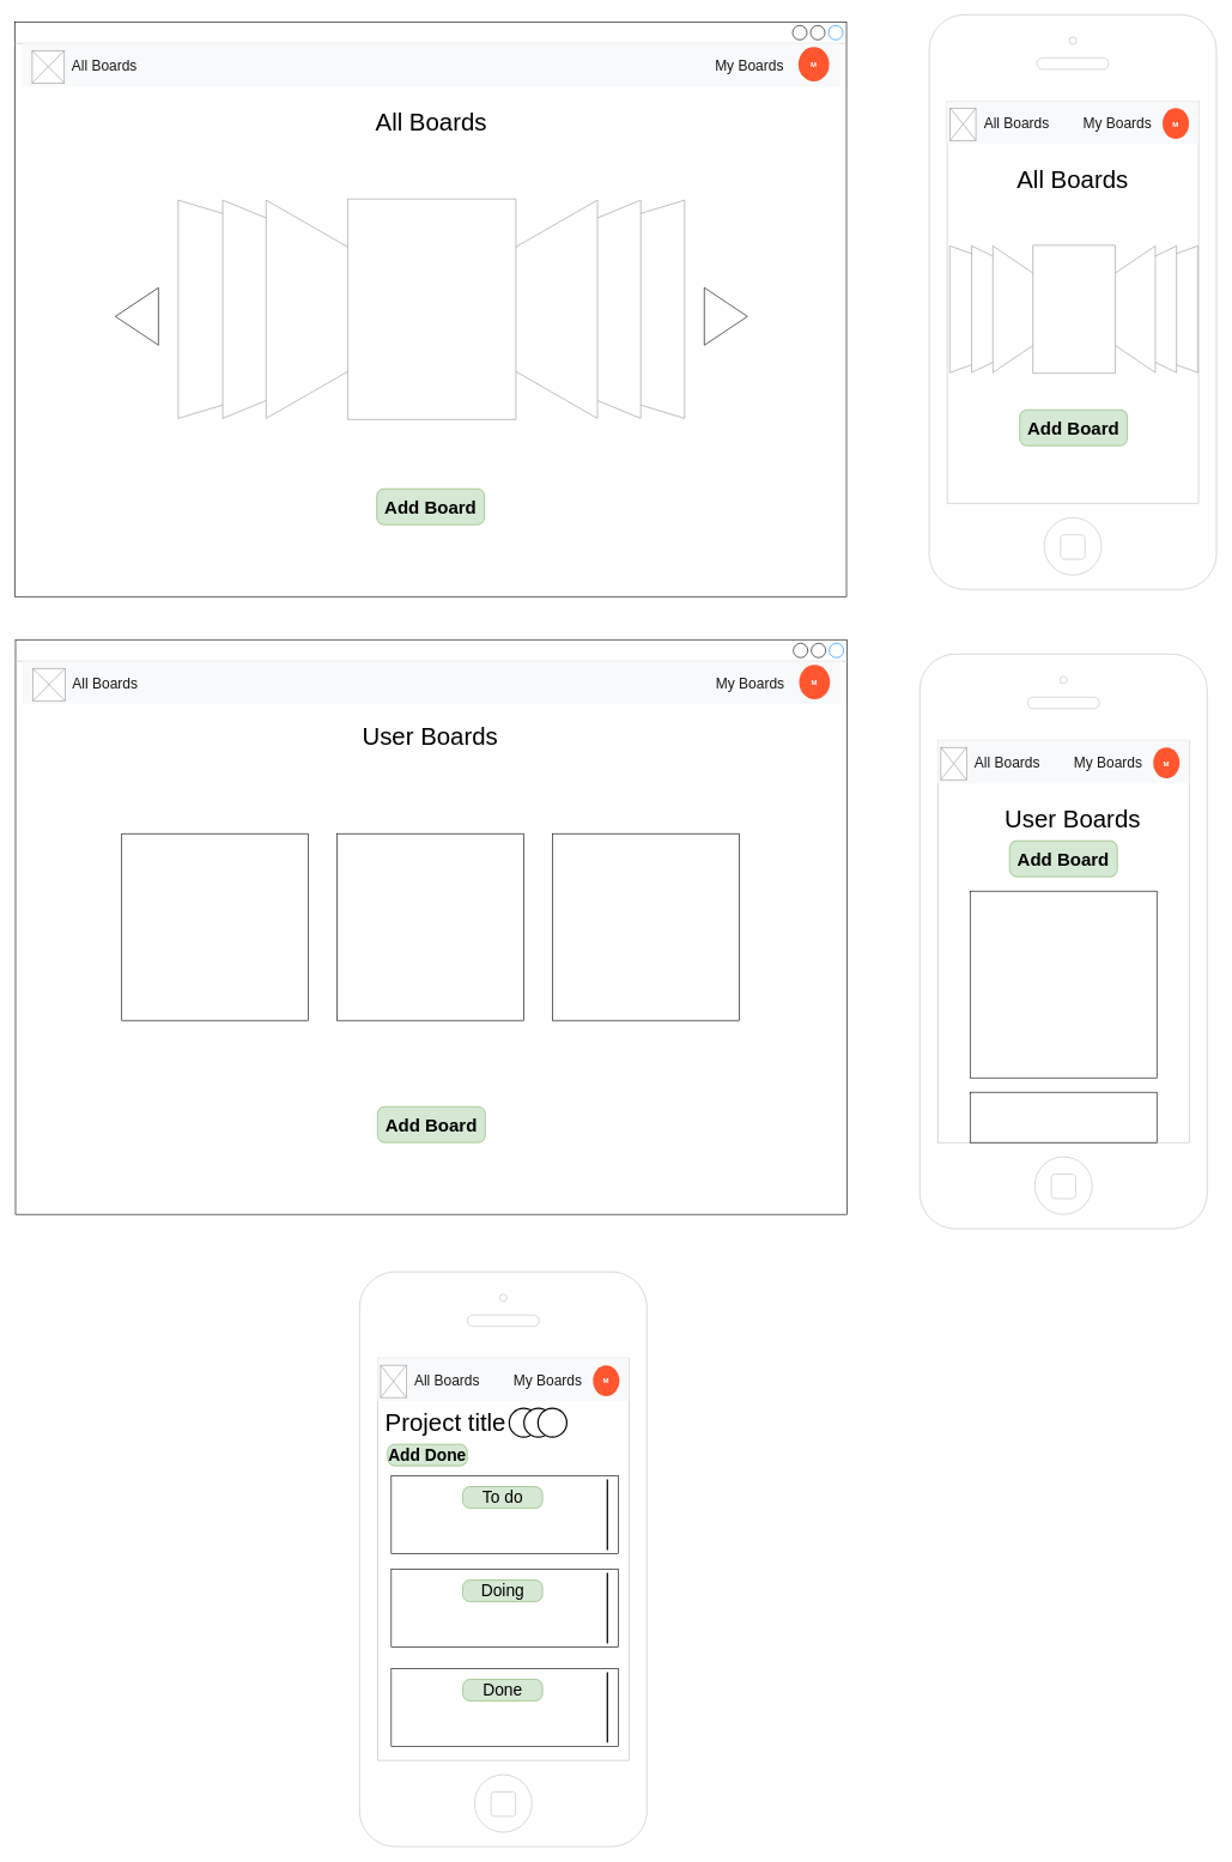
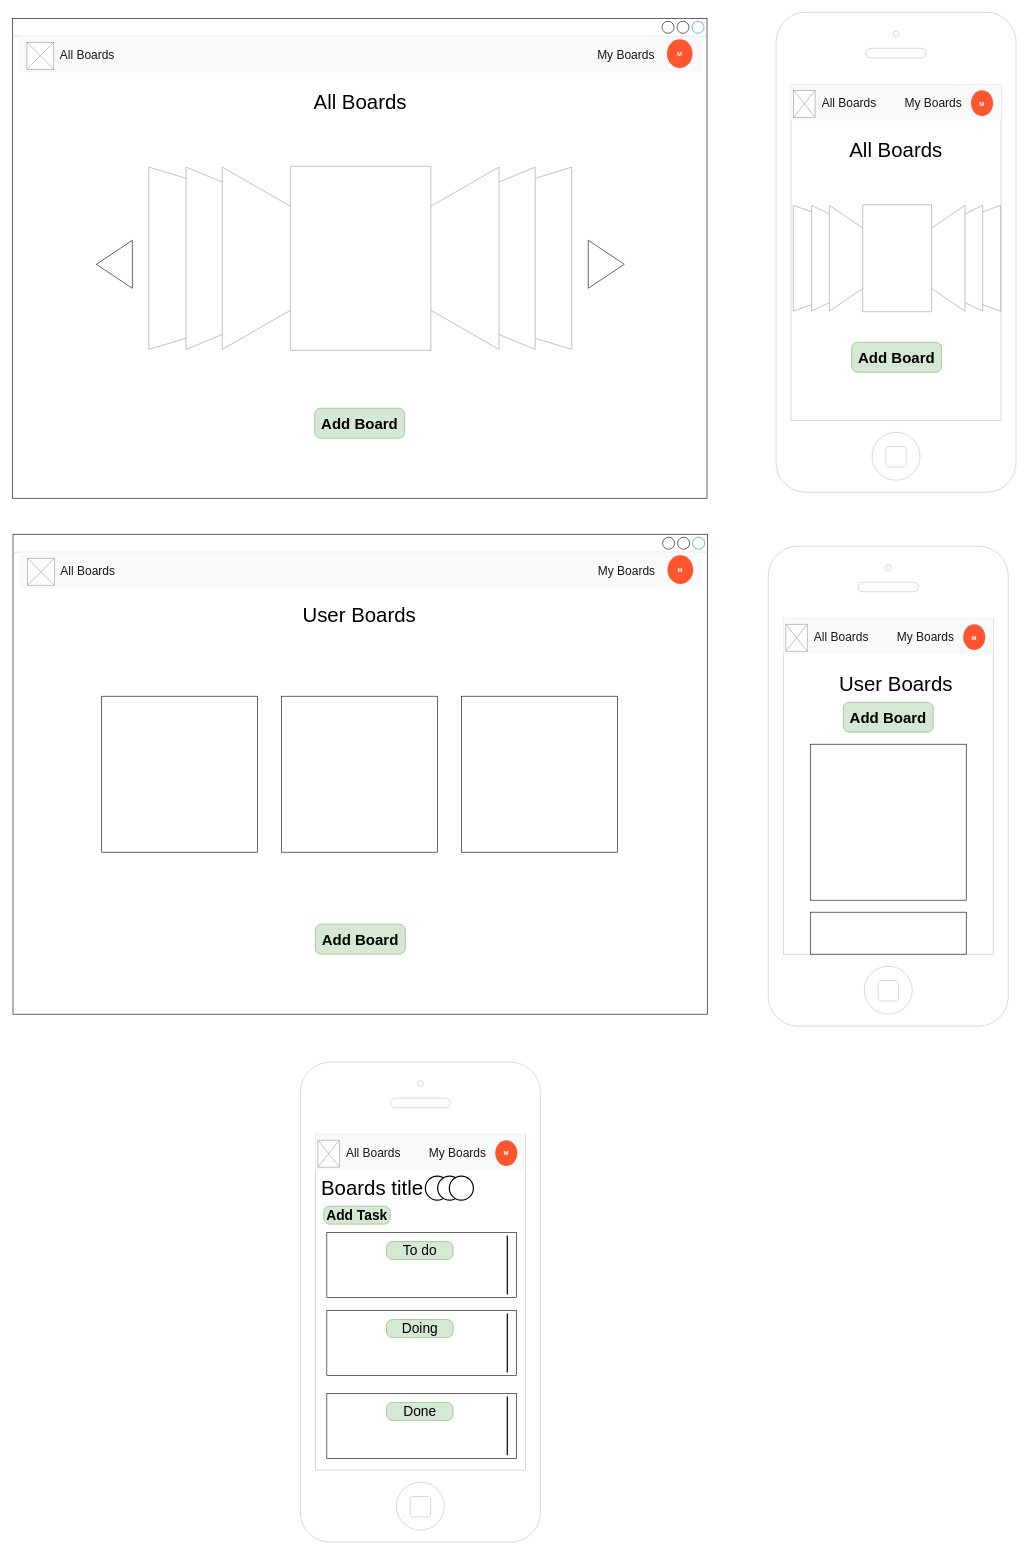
- <mxCell id="50" value="Project title" style="text;html=1;strokeColor=none;fillColor=none;align=center;verticalAlign=middle;whiteSpace=wrap;rounded=0;fontSize=34;" vertex="1" parent="1"><mxGeometry x="510" y="1970" width="220" height="20" as="geometry" /></mxCell>
+ <mxCell id="50" value="Boards title" style="text;html=1;strokeColor=none;fillColor=none;align=center;verticalAlign=middle;whiteSpace=wrap;rounded=0;fontSize=34;" vertex="1" parent="1"><mxGeometry x="510" y="1970" width="220" height="20" as="geometry" /></mxCell>
- <mxCell id="49" value="&lt;font style=&quot;font-size: 23px&quot;&gt;Add Done&lt;/font&gt;" style="strokeWidth=1;shadow=0;dashed=0;align=center;html=1;shape=mxgraph.mockup.buttons.button;strokeColor=#82b366;mainText=;buttonStyle=round;fontSize=17;fontStyle=1;fillColor=#d5e8d4;whiteSpace=wrap;" vertex="1" parent="1"><mxGeometry x="538.94" y="2010" width="111.06" height="30" as="geometry" /></mxCell>
+ <mxCell id="49" value="&lt;font style=&quot;font-size: 23px&quot;&gt;Add Task&lt;/font&gt;" style="strokeWidth=1;shadow=0;dashed=0;align=center;html=1;shape=mxgraph.mockup.buttons.button;strokeColor=#82b366;mainText=;buttonStyle=round;fontSize=17;fontStyle=1;fillColor=#d5e8d4;whiteSpace=wrap;" vertex="1" parent="1"><mxGeometry x="538.94" y="2010" width="111.06" height="30" as="geometry" /></mxCell>
